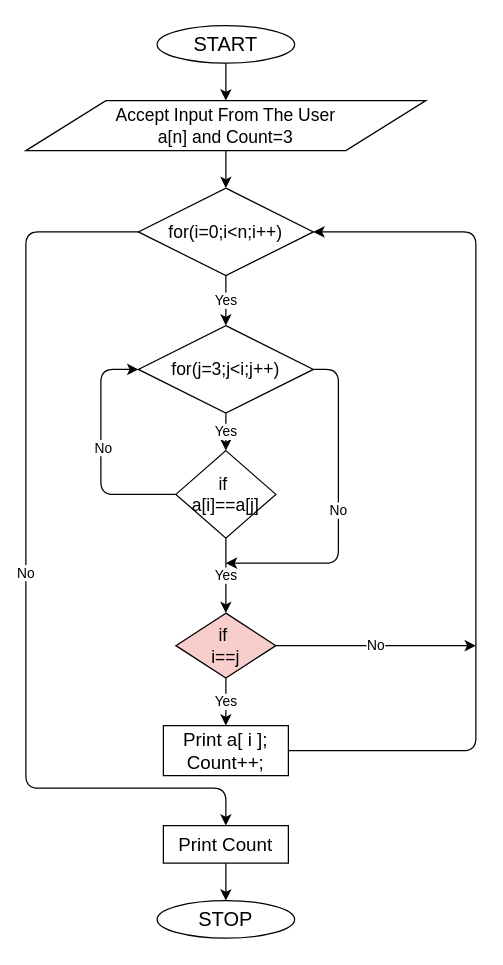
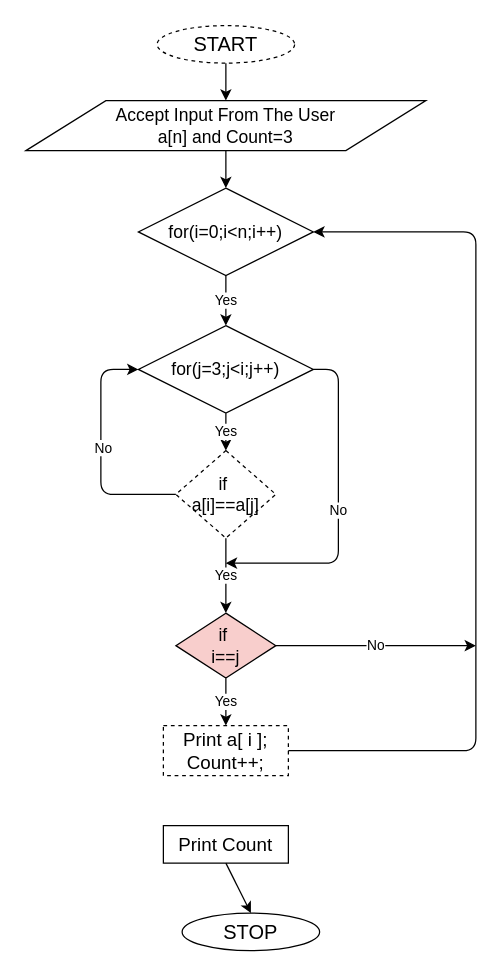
- <mxCell id="2" value="&lt;span style=&quot;font-size: 16px&quot;&gt;START&lt;/span&gt;" style="ellipse;whiteSpace=wrap;html=1;" vertex="1" parent="1"><mxGeometry x="125" y="20" width="110" height="30" as="geometry" /></mxCell>
+ <mxCell id="2" value="&lt;span style=&quot;font-size: 16px&quot;&gt;START&lt;/span&gt;" style="ellipse;whiteSpace=wrap;html=1;dashed=1;" vertex="1" parent="1"><mxGeometry x="125" y="20" width="110" height="30" as="geometry" /></mxCell>
- <mxCell id="7" value="&lt;font style=&quot;font-size: 14px&quot;&gt;if&amp;nbsp;&lt;br&gt;a[i]==a[j]&lt;br&gt;&lt;/font&gt;" style="rhombus;whiteSpace=wrap;html=1;" vertex="1" parent="1"><mxGeometry x="140" y="360" width="80" height="70" as="geometry" /></mxCell>
+ <mxCell id="7" value="&lt;font style=&quot;font-size: 14px&quot;&gt;if&amp;nbsp;&lt;br&gt;a[i]==a[j]&lt;br&gt;&lt;/font&gt;" style="rhombus;whiteSpace=wrap;html=1;dashed=1;" vertex="1" parent="1"><mxGeometry x="140" y="360" width="80" height="70" as="geometry" /></mxCell>
- <mxCell id="23" value="No" style="endArrow=classic;html=1;exitX=0;exitY=0.5;exitDx=0;exitDy=0;entryX=0.5;entryY=0;entryDx=0;entryDy=0;" edge="1" parent="1" source="5" target="22"><mxGeometry width="50" height="50" relative="1" as="geometry"><mxPoint x="170" y="370" as="sourcePoint" /><mxPoint x="100" y="550" as="targetPoint" /><Array as="points"><mxPoint x="20" y="185" /><mxPoint x="20" y="630" /><mxPoint x="180" y="630" /></Array></mxGeometry></mxCell>
- <mxCell id="14" value="&lt;font style=&quot;font-size: 15px&quot;&gt;Print a[ i ];&lt;br&gt;Count++;&lt;br&gt;&lt;/font&gt;" style="rounded=0;whiteSpace=wrap;html=1;" vertex="1" parent="1"><mxGeometry x="130" y="580" width="100" height="40" as="geometry" /></mxCell>
+ <mxCell id="14" value="&lt;font style=&quot;font-size: 15px&quot;&gt;Print a[ i ];&lt;br&gt;Count++;&lt;br&gt;&lt;/font&gt;" style="rounded=0;whiteSpace=wrap;html=1;dashed=1;" vertex="1" parent="1"><mxGeometry x="130" y="580" width="100" height="40" as="geometry" /></mxCell>
- <mxCell id="17" value="&lt;span style=&quot;font-size: 16px&quot;&gt;STOP&lt;/span&gt;" style="ellipse;whiteSpace=wrap;html=1;" vertex="1" parent="1"><mxGeometry x="125" y="720" width="110" height="30" as="geometry" /></mxCell>
+ <mxCell id="17" value="&lt;span style=&quot;font-size: 16px&quot;&gt;STOP&lt;/span&gt;" style="ellipse;whiteSpace=wrap;html=1;" vertex="1" parent="1"><mxGeometry x="145" y="730" width="110" height="30" as="geometry" /></mxCell>
